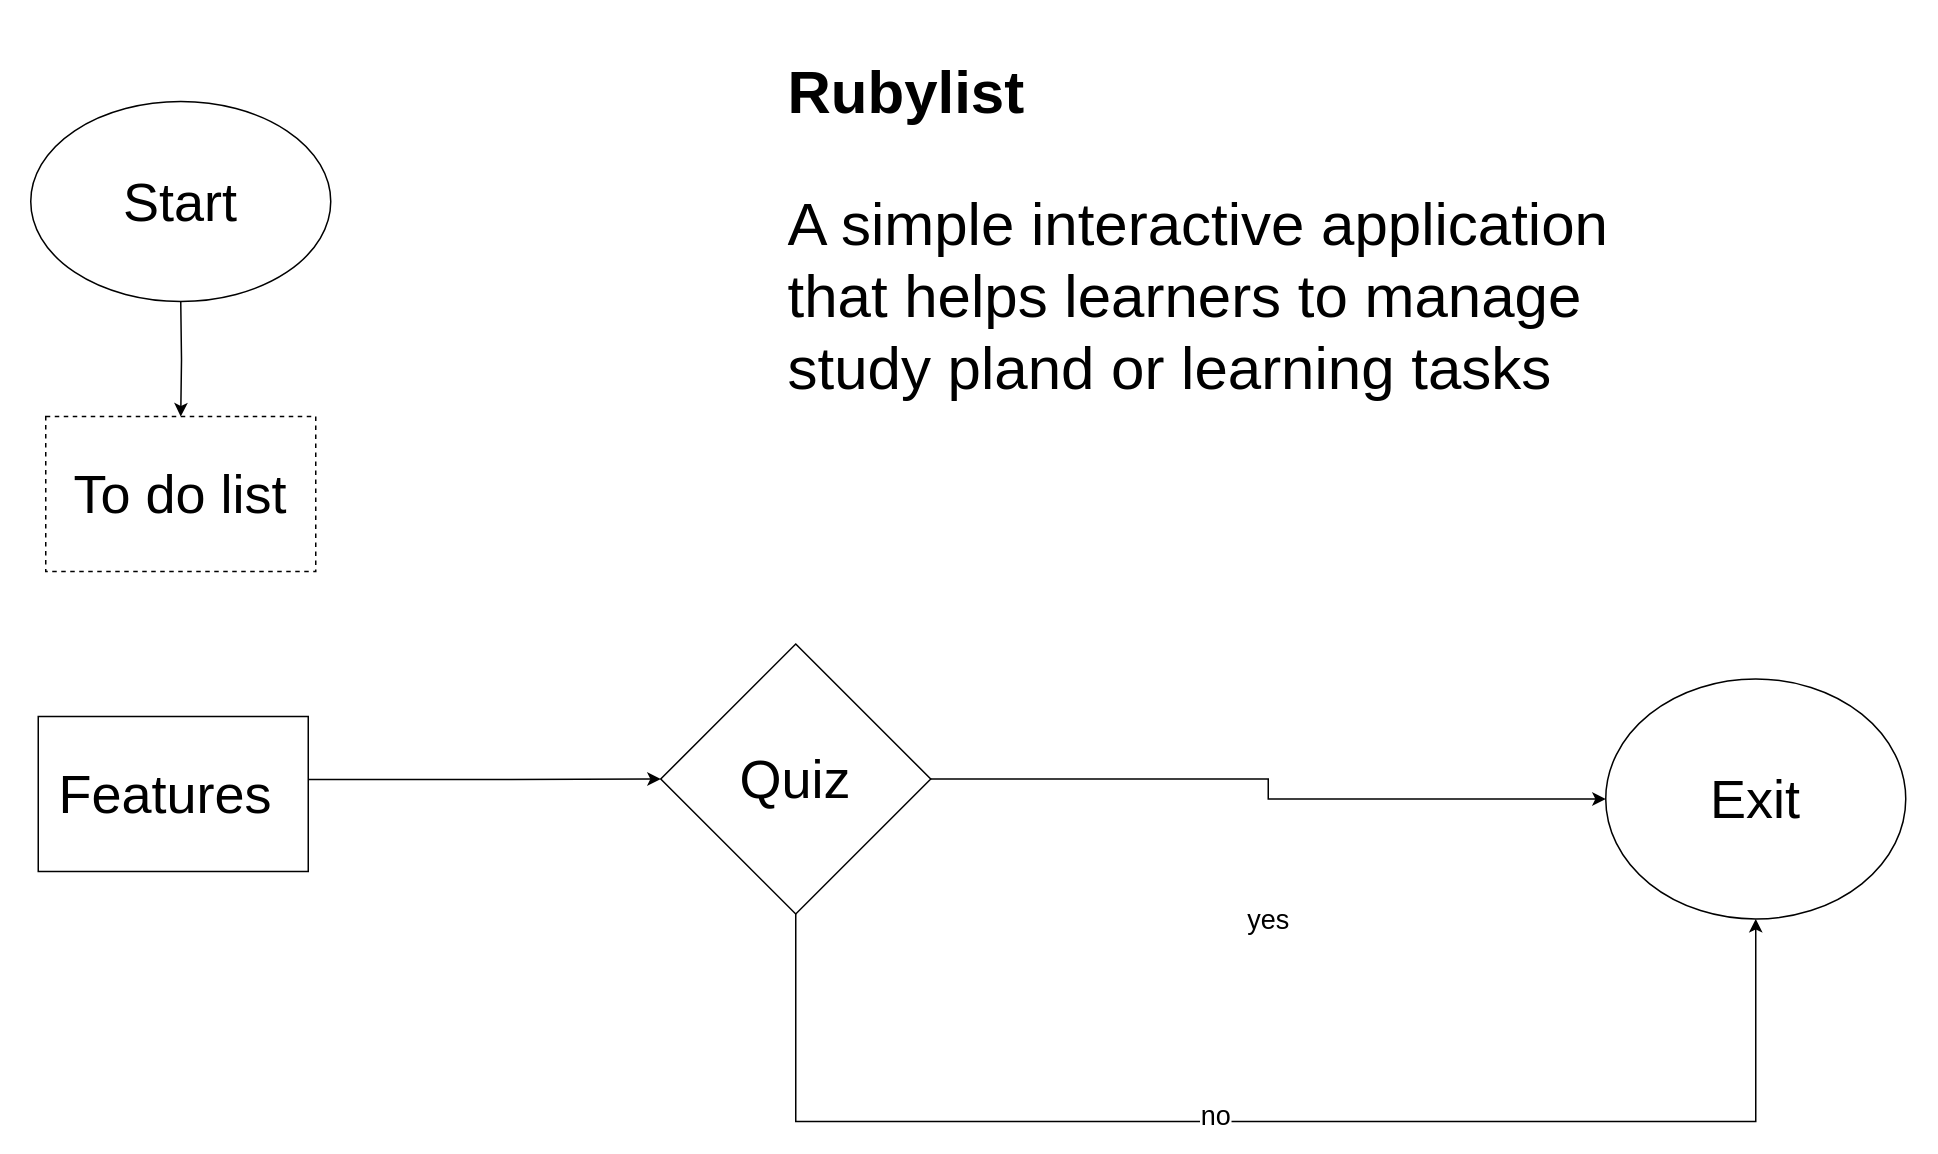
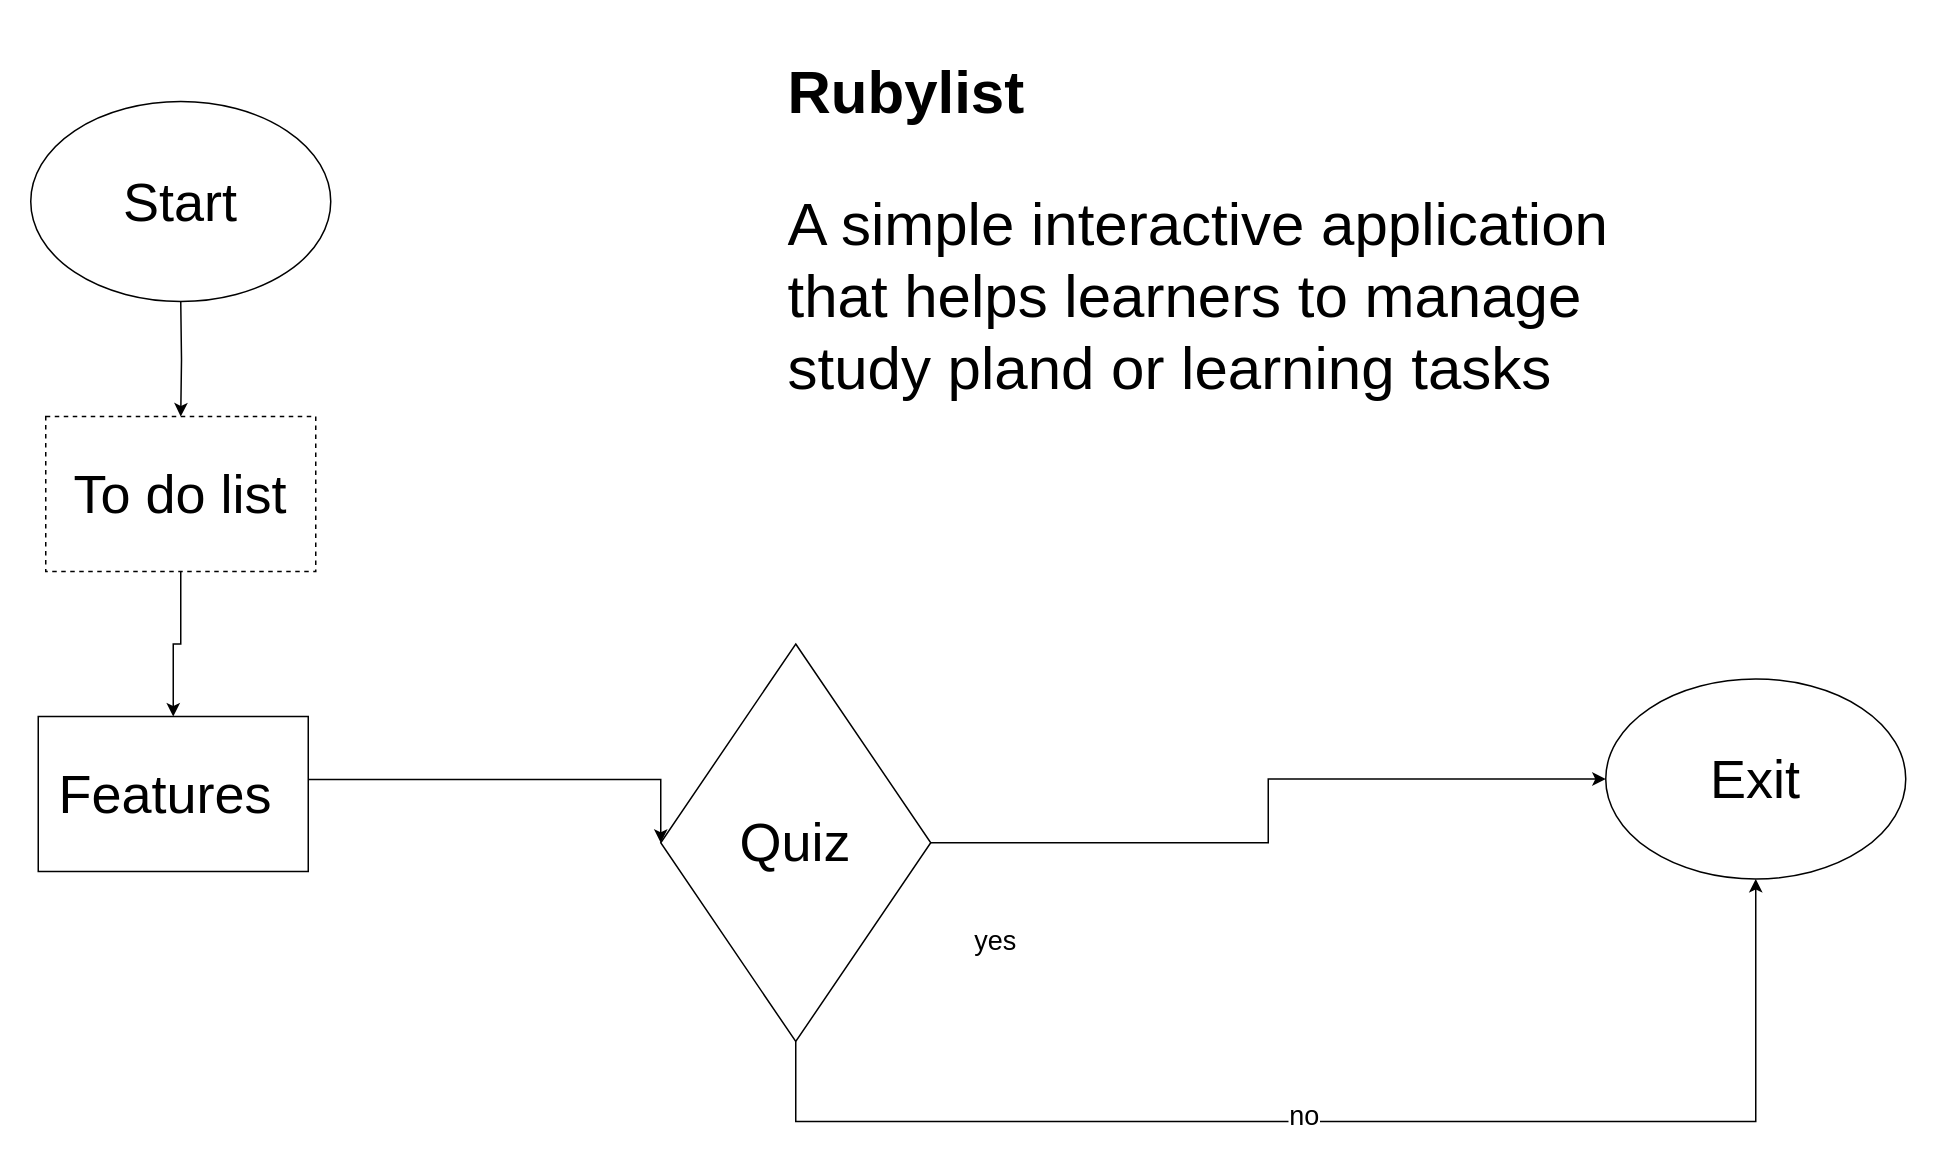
+ <mxCell id="4" value="" style="edgeStyle=orthogonalEdgeStyle;rounded=0;orthogonalLoop=1;jettySize=auto;html=1;fontColor=#FF3333;" parent="1" source="5" target="7" edge="1"><mxGeometry relative="1" as="geometry" /></mxCell>
- <mxCell id="14" value="&lt;font style=&quot;font-size: 36px&quot;&gt;Quiz&lt;/font&gt;" style="rhombus;whiteSpace=wrap;html=1;" parent="1" vertex="1"><mxGeometry x="440" y="428.66" width="180" height="180" as="geometry" /></mxCell>
+ <mxCell id="14" value="&lt;font style=&quot;font-size: 36px&quot;&gt;Quiz&lt;/font&gt;" style="rhombus;whiteSpace=wrap;html=1;" parent="1" vertex="1"><mxGeometry x="440" y="428.66" width="180" height="265" as="geometry" /></mxCell>
- <mxCell id="10" value="&lt;font style=&quot;font-size: 36px&quot;&gt;Exit&lt;/font&gt;" style="ellipse;whiteSpace=wrap;html=1;" parent="1" vertex="1"><mxGeometry x="1070" y="451.99" width="200" height="160" as="geometry" /></mxCell>
+ <mxCell id="10" value="&lt;font style=&quot;font-size: 36px&quot;&gt;Exit&lt;/font&gt;" style="ellipse;whiteSpace=wrap;html=1;" parent="1" vertex="1"><mxGeometry x="1070" y="451.99" width="200" height="133.33" as="geometry" /></mxCell>
